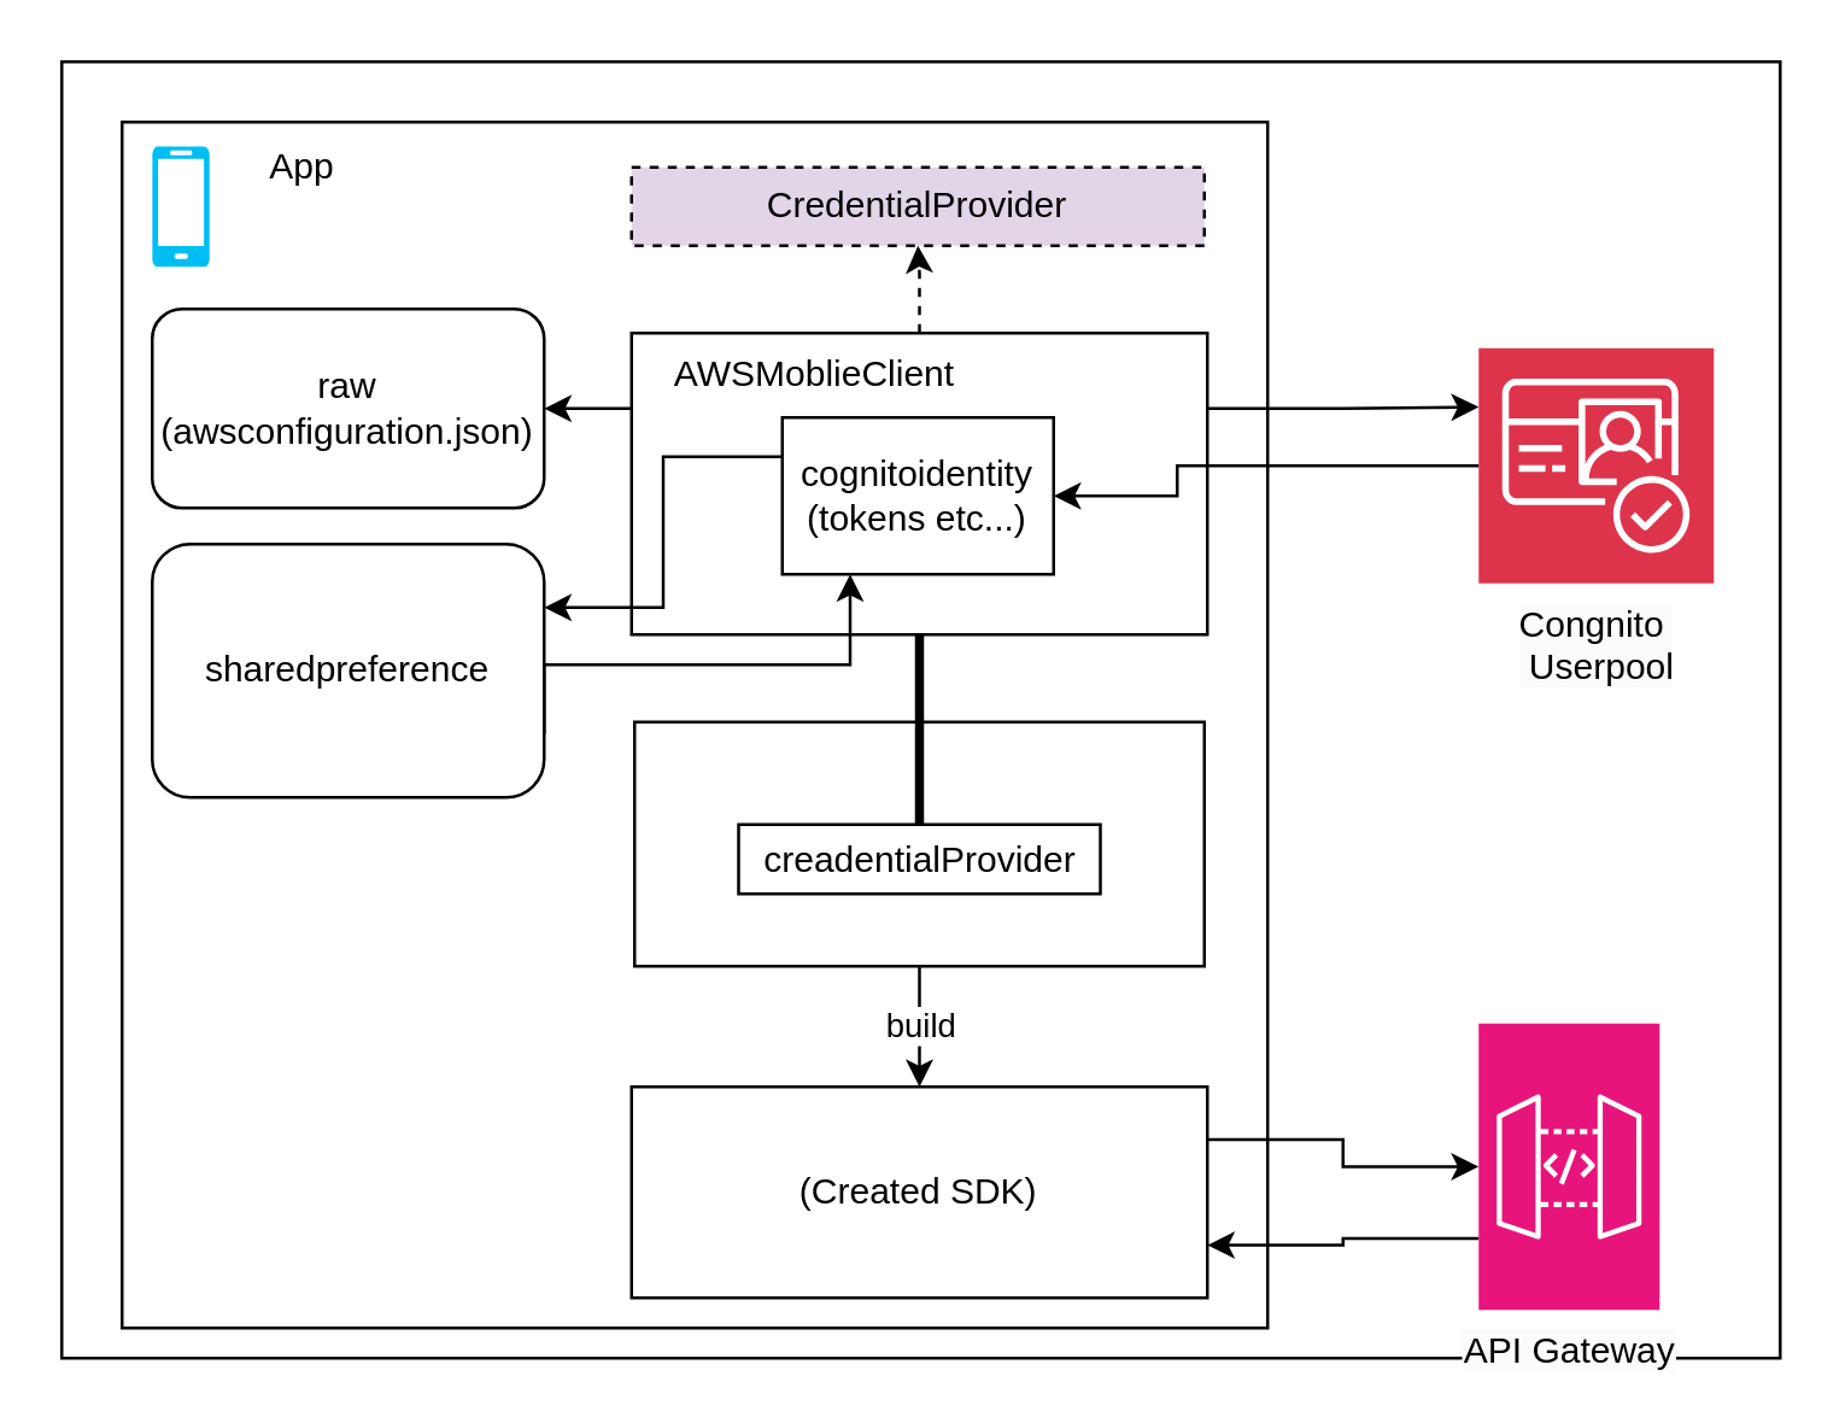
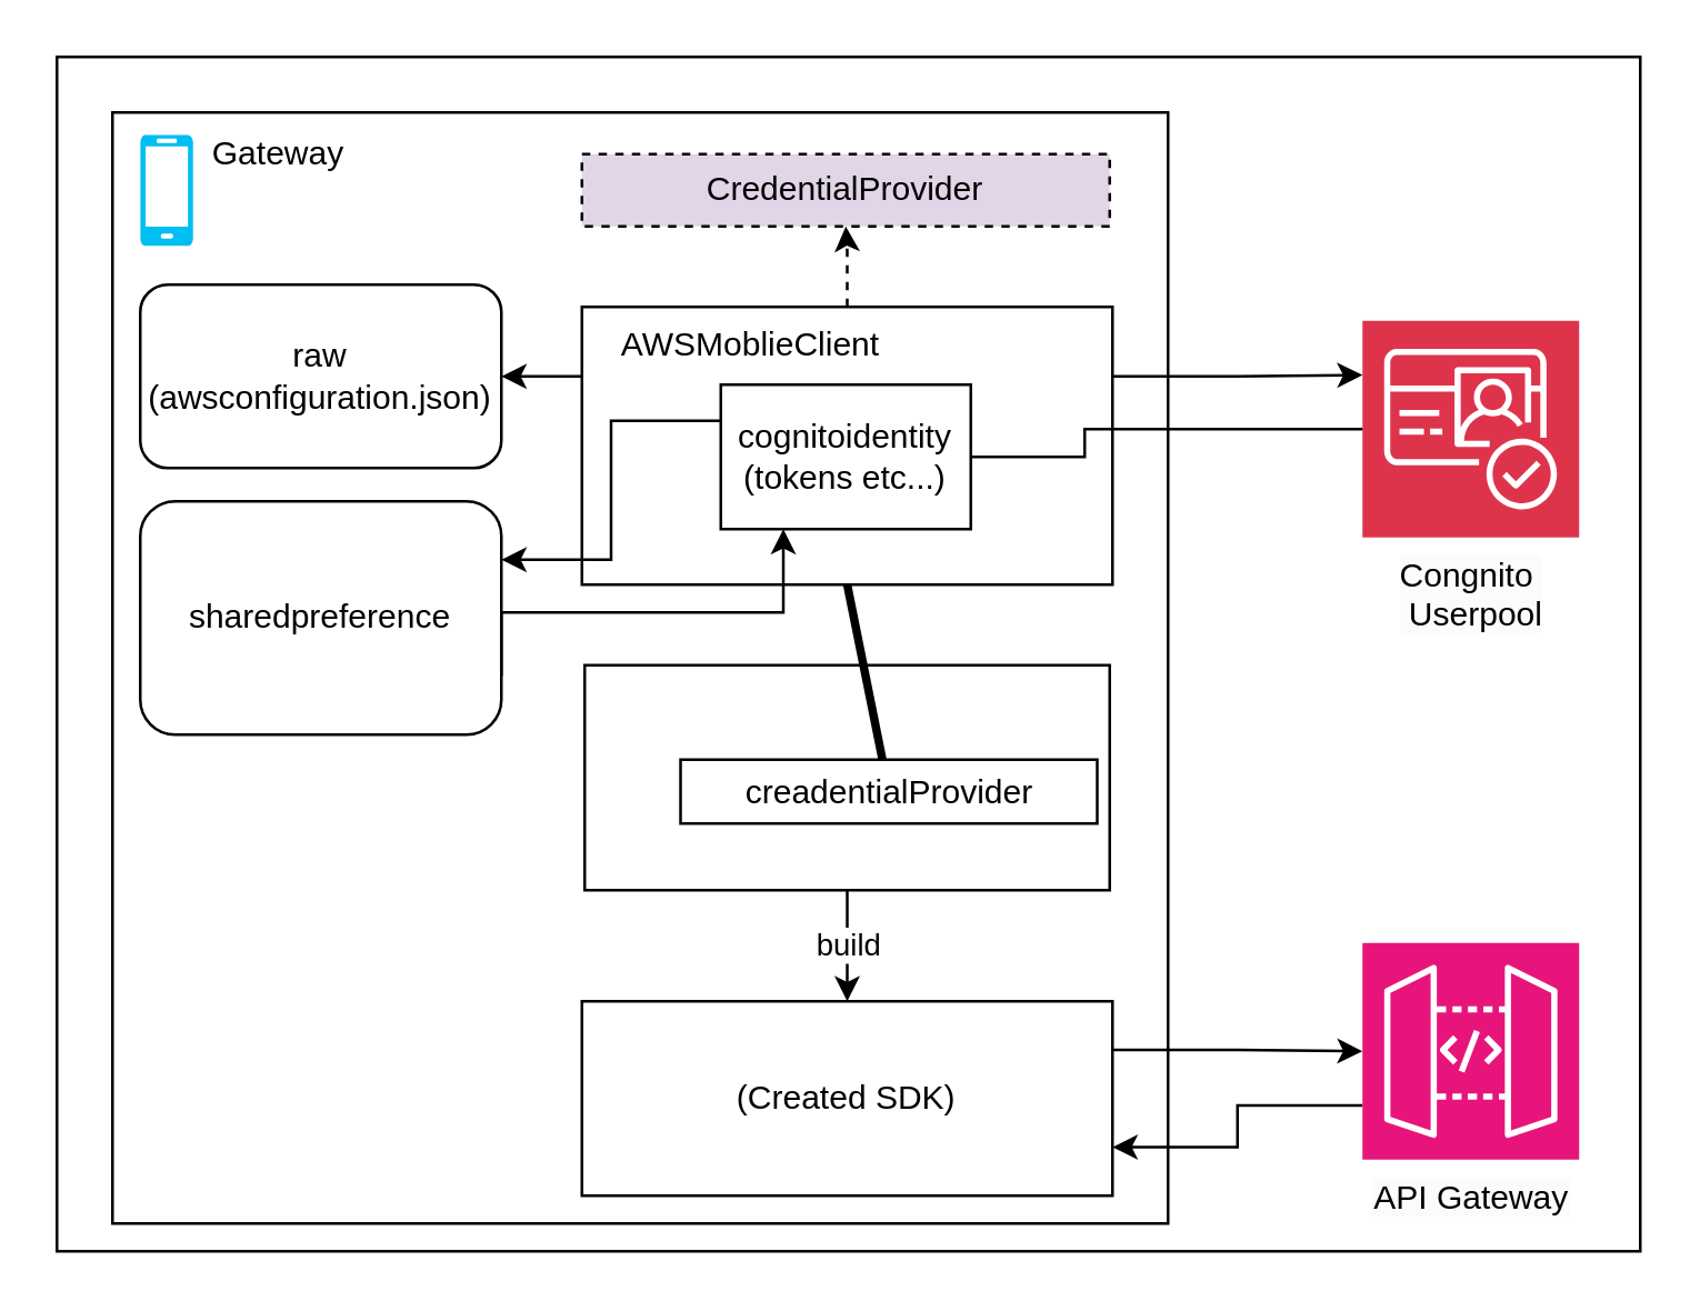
- <mxCell id="8" value="App" style="text;html=1;strokeColor=none;fillColor=none;align=center;verticalAlign=middle;whiteSpace=wrap;rounded=0;" vertex="1" parent="1"><mxGeometry x="70" y="40" width="60" height="30" as="geometry" /></mxCell>
+ <mxCell id="8" value="Gateway" style="text;html=1;strokeColor=none;fillColor=none;align=center;verticalAlign=middle;whiteSpace=wrap;rounded=0;" vertex="1" parent="1"><mxGeometry x="70" y="40" width="60" height="30" as="geometry" /></mxCell>
- <mxCell id="24" style="edgeStyle=orthogonalEdgeStyle;rounded=0;orthogonalLoop=1;jettySize=auto;html=1;entryX=1;entryY=0.5;entryDx=0;entryDy=0;" edge="1" parent="1" source="4" target="21"><mxGeometry relative="1" as="geometry"><Array as="points"><mxPoint x="390" y="154" /><mxPoint x="390" y="164" /></Array></mxGeometry></mxCell>
+ <mxCell id="24" style="edgeStyle=orthogonalEdgeStyle;rounded=0;orthogonalLoop=1;jettySize=auto;html=1;entryX=1;entryY=0.5;entryDx=0;entryDy=0;endArrow=none;" edge="1" parent="1" source="4" target="21"><mxGeometry relative="1" as="geometry"><Array as="points"><mxPoint x="390" y="154" /><mxPoint x="390" y="164" /></Array></mxGeometry></mxCell>
- <mxCell id="22" value="creadentialProvider" style="rounded=0;whiteSpace=wrap;html=1;" vertex="1" parent="1"><mxGeometry x="244.5" y="273" width="120" height="23" as="geometry" /></mxCell>
+ <mxCell id="22" value="creadentialProvider" style="rounded=0;whiteSpace=wrap;html=1;" vertex="1" parent="1"><mxGeometry x="244.5" y="273" width="150" height="23" as="geometry" /></mxCell>
- <mxCell id="6" value="&lt;meta charset=&quot;utf-8&quot;&gt;&lt;span style=&quot;color: rgb(0, 0, 0); font-family: Helvetica; font-size: 12px; font-style: normal; font-variant-ligatures: normal; font-variant-caps: normal; font-weight: 400; letter-spacing: normal; orphans: 2; text-align: center; text-indent: 0px; text-transform: none; widows: 2; word-spacing: 0px; -webkit-text-stroke-width: 0px; background-color: rgb(251, 251, 251); text-decoration-thickness: initial; text-decoration-style: initial; text-decoration-color: initial; float: none; display: inline !important;&quot;&gt;API Gateway&lt;/span&gt;" style="sketch=0;points=[[0,0,0],[0.25,0,0],[0.5,0,0],[0.75,0,0],[1,0,0],[0,1,0],[0.25,1,0],[0.5,1,0],[0.75,1,0],[1,1,0],[0,0.25,0],[0,0.5,0],[0,0.75,0],[1,0.25,0],[1,0.5,0],[1,0.75,0]];outlineConnect=0;fontColor=#232F3E;fillColor=#E7157B;strokeColor=#ffffff;dashed=0;verticalLabelPosition=bottom;verticalAlign=top;align=center;html=1;fontSize=12;fontStyle=0;aspect=fixed;shape=mxgraph.aws4.resourceIcon;resIcon=mxgraph.aws4.api_gateway;" vertex="1" parent="1"><mxGeometry x="490" y="339" width="60" height="95" as="geometry" /></mxCell>
+ <mxCell id="6" value="&lt;meta charset=&quot;utf-8&quot;&gt;&lt;span style=&quot;color: rgb(0, 0, 0); font-family: Helvetica; font-size: 12px; font-style: normal; font-variant-ligatures: normal; font-variant-caps: normal; font-weight: 400; letter-spacing: normal; orphans: 2; text-align: center; text-indent: 0px; text-transform: none; widows: 2; word-spacing: 0px; -webkit-text-stroke-width: 0px; background-color: rgb(251, 251, 251); text-decoration-thickness: initial; text-decoration-style: initial; text-decoration-color: initial; float: none; display: inline !important;&quot;&gt;API Gateway&lt;/span&gt;" style="sketch=0;points=[[0,0,0],[0.25,0,0],[0.5,0,0],[0.75,0,0],[1,0,0],[0,1,0],[0.25,1,0],[0.5,1,0],[0.75,1,0],[1,1,0],[0,0.25,0],[0,0.5,0],[0,0.75,0],[1,0.25,0],[1,0.5,0],[1,0.75,0]];outlineConnect=0;fontColor=#232F3E;fillColor=#E7157B;strokeColor=#ffffff;dashed=0;verticalLabelPosition=bottom;verticalAlign=top;align=center;html=1;fontSize=12;fontStyle=0;aspect=fixed;shape=mxgraph.aws4.resourceIcon;resIcon=mxgraph.aws4.api_gateway;" vertex="1" parent="1"><mxGeometry x="490" y="339" width="78" height="78" as="geometry" /></mxCell>
